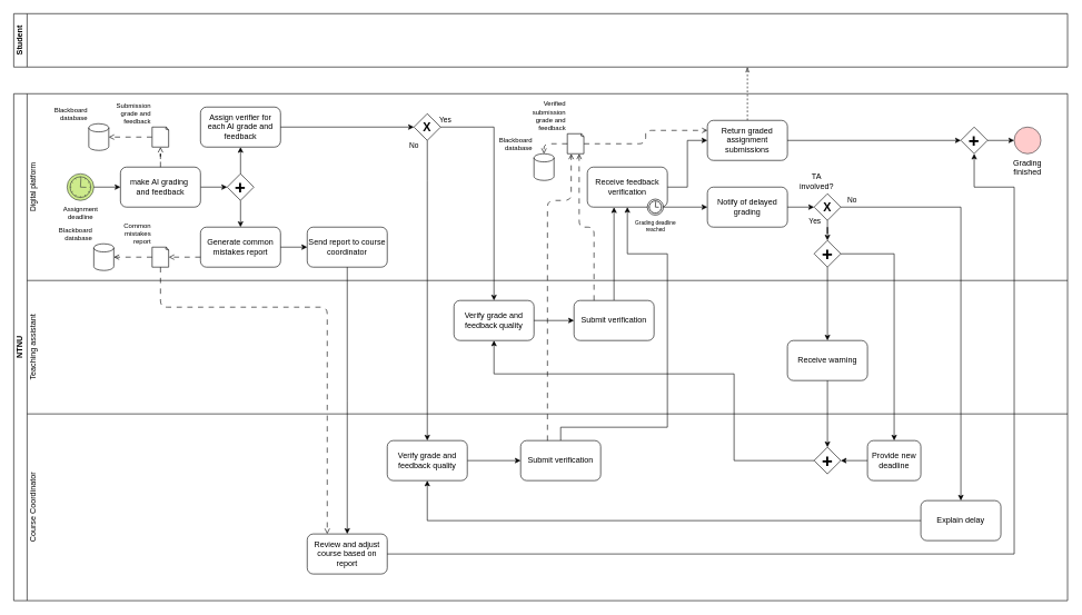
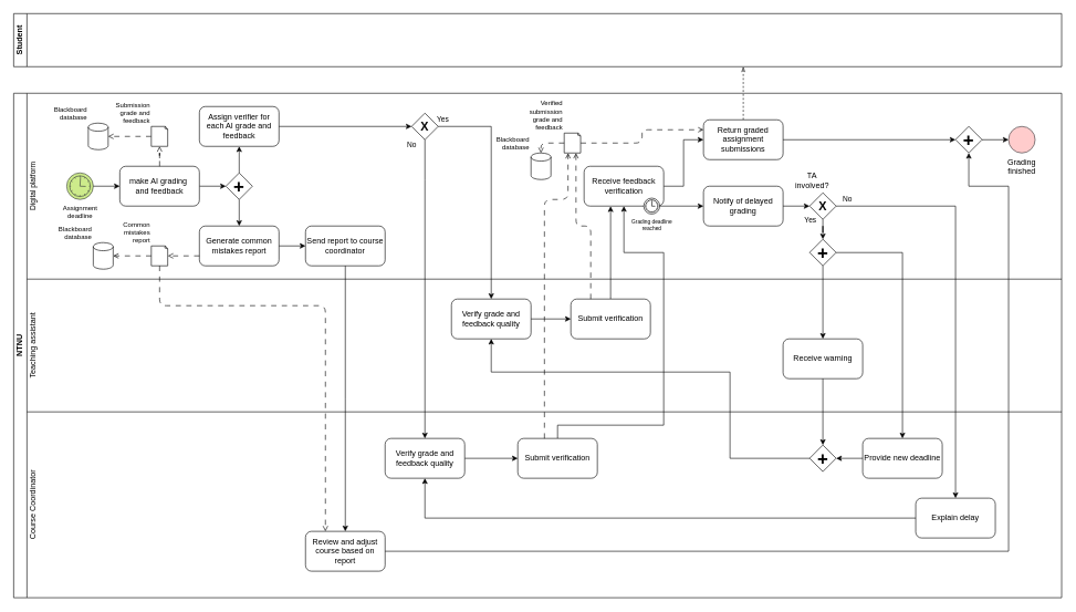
- <mxCell id="67" value="Provide new deadline" style="rounded=1;whiteSpace=wrap;html=1;" parent="35" vertex="1"><mxGeometry x="1280" y="520" width="80" height="60" as="geometry" /></mxCell>
+ <mxCell id="67" value="Provide new deadline" style="rounded=1;whiteSpace=wrap;html=1;" parent="35" vertex="1"><mxGeometry x="1280" y="520" width="120" height="60" as="geometry" /></mxCell>
